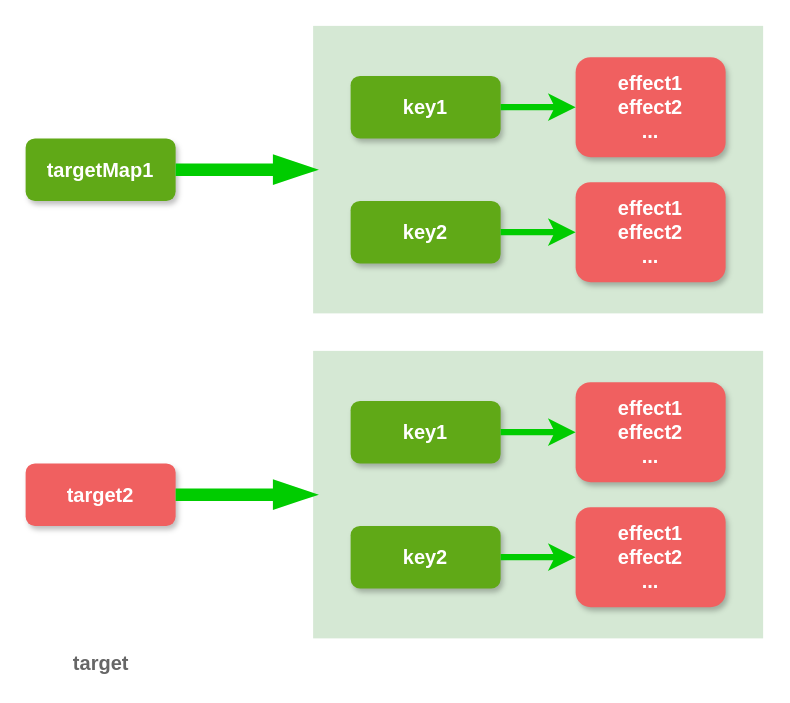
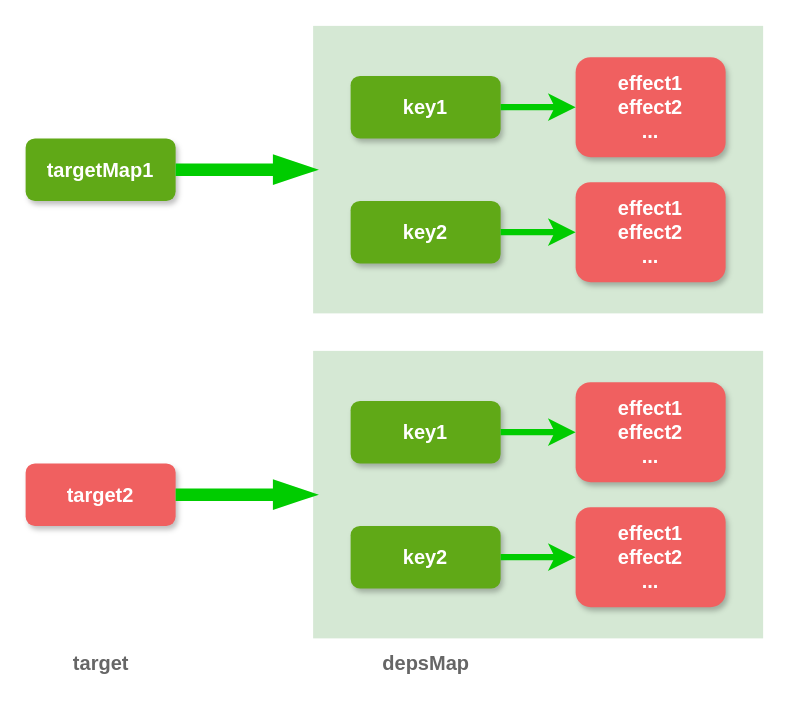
+ <mxCell id="21" value="&lt;font color=&quot;#666666&quot; style=&quot;font-size: 16px&quot;&gt;&lt;b&gt;depsMap&lt;/b&gt;&lt;/font&gt;" style="text;html=1;align=center;verticalAlign=middle;resizable=0;points=[];autosize=1;" vertex="1" parent="1"><mxGeometry x="300" y="520" width="80" height="20" as="geometry" /></mxCell>
